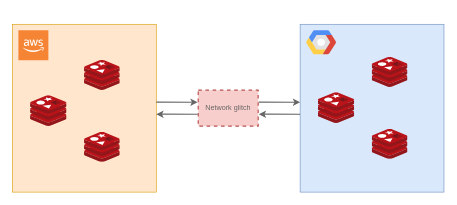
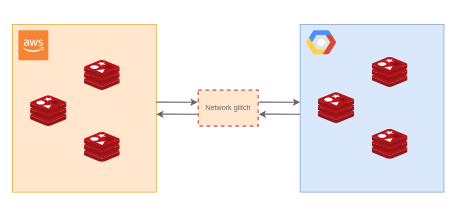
- <mxCell id="6" value="&lt;div&gt;&lt;font color=&quot;#666666&quot;&gt;Network glitch&lt;/font&gt;&lt;/div&gt;" style="rounded=0;whiteSpace=wrap;html=1;dashed=1;strokeColor=#b85450;fillColor=#f8cecc;strokeWidth=2;" vertex="1" parent="1"><mxGeometry x="330" y="150" width="100" height="60" as="geometry" /></mxCell>
+ <mxCell id="6" value="&lt;div&gt;&lt;font color=&quot;#666666&quot;&gt;Network glitch&lt;/font&gt;&lt;/div&gt;" style="rounded=0;whiteSpace=wrap;html=1;dashed=1;strokeColor=#b85450;fillColor=#ffe6cc;strokeWidth=2;" vertex="1" parent="1"><mxGeometry x="330" y="150" width="100" height="60" as="geometry" /></mxCell>
